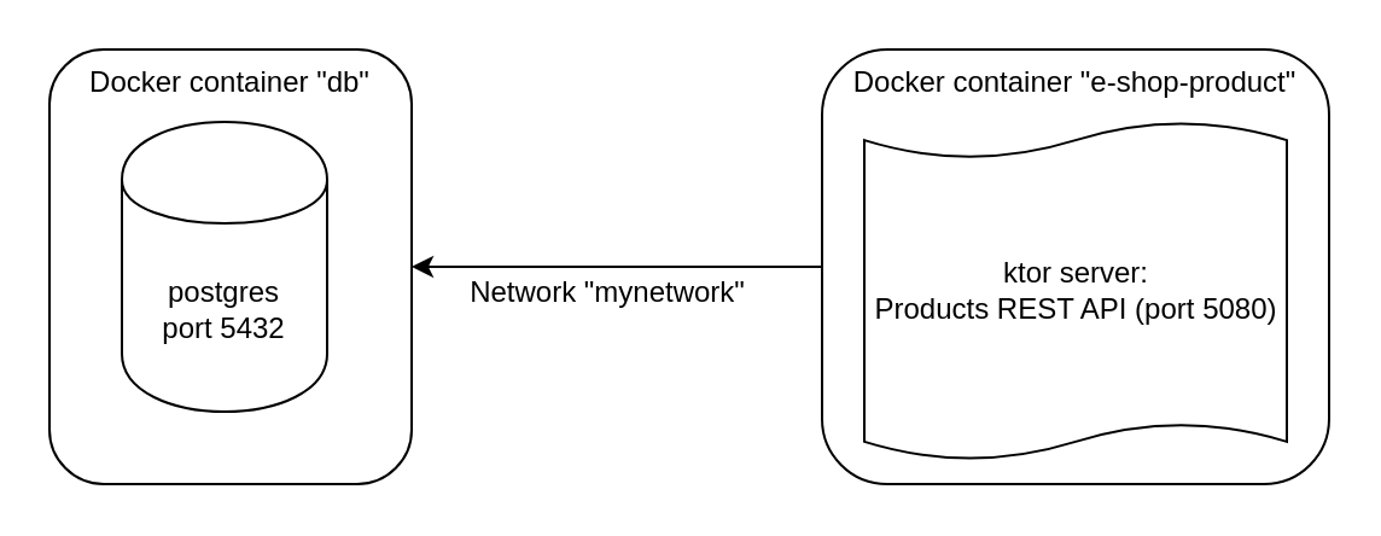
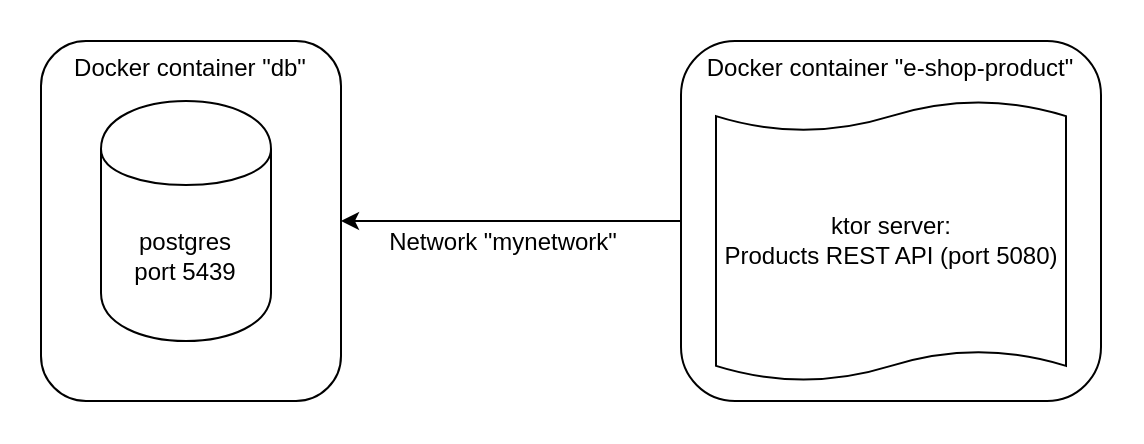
- <mxCell id="3" value="&lt;div&gt;postgres&lt;/div&gt;&lt;div&gt;port 5432&lt;br&gt;&lt;/div&gt;" style="shape=cylinder;whiteSpace=wrap;html=1;boundedLbl=1;backgroundOutline=1;" parent="1" vertex="1"><mxGeometry x="50" y="50" width="85" height="120" as="geometry" /></mxCell>
+ <mxCell id="3" value="&lt;div&gt;postgres&lt;/div&gt;&lt;div&gt;port 5439&lt;br&gt;&lt;/div&gt;" style="shape=cylinder;whiteSpace=wrap;html=1;boundedLbl=1;backgroundOutline=1;" parent="1" vertex="1"><mxGeometry x="50" y="50" width="85" height="120" as="geometry" /></mxCell>
